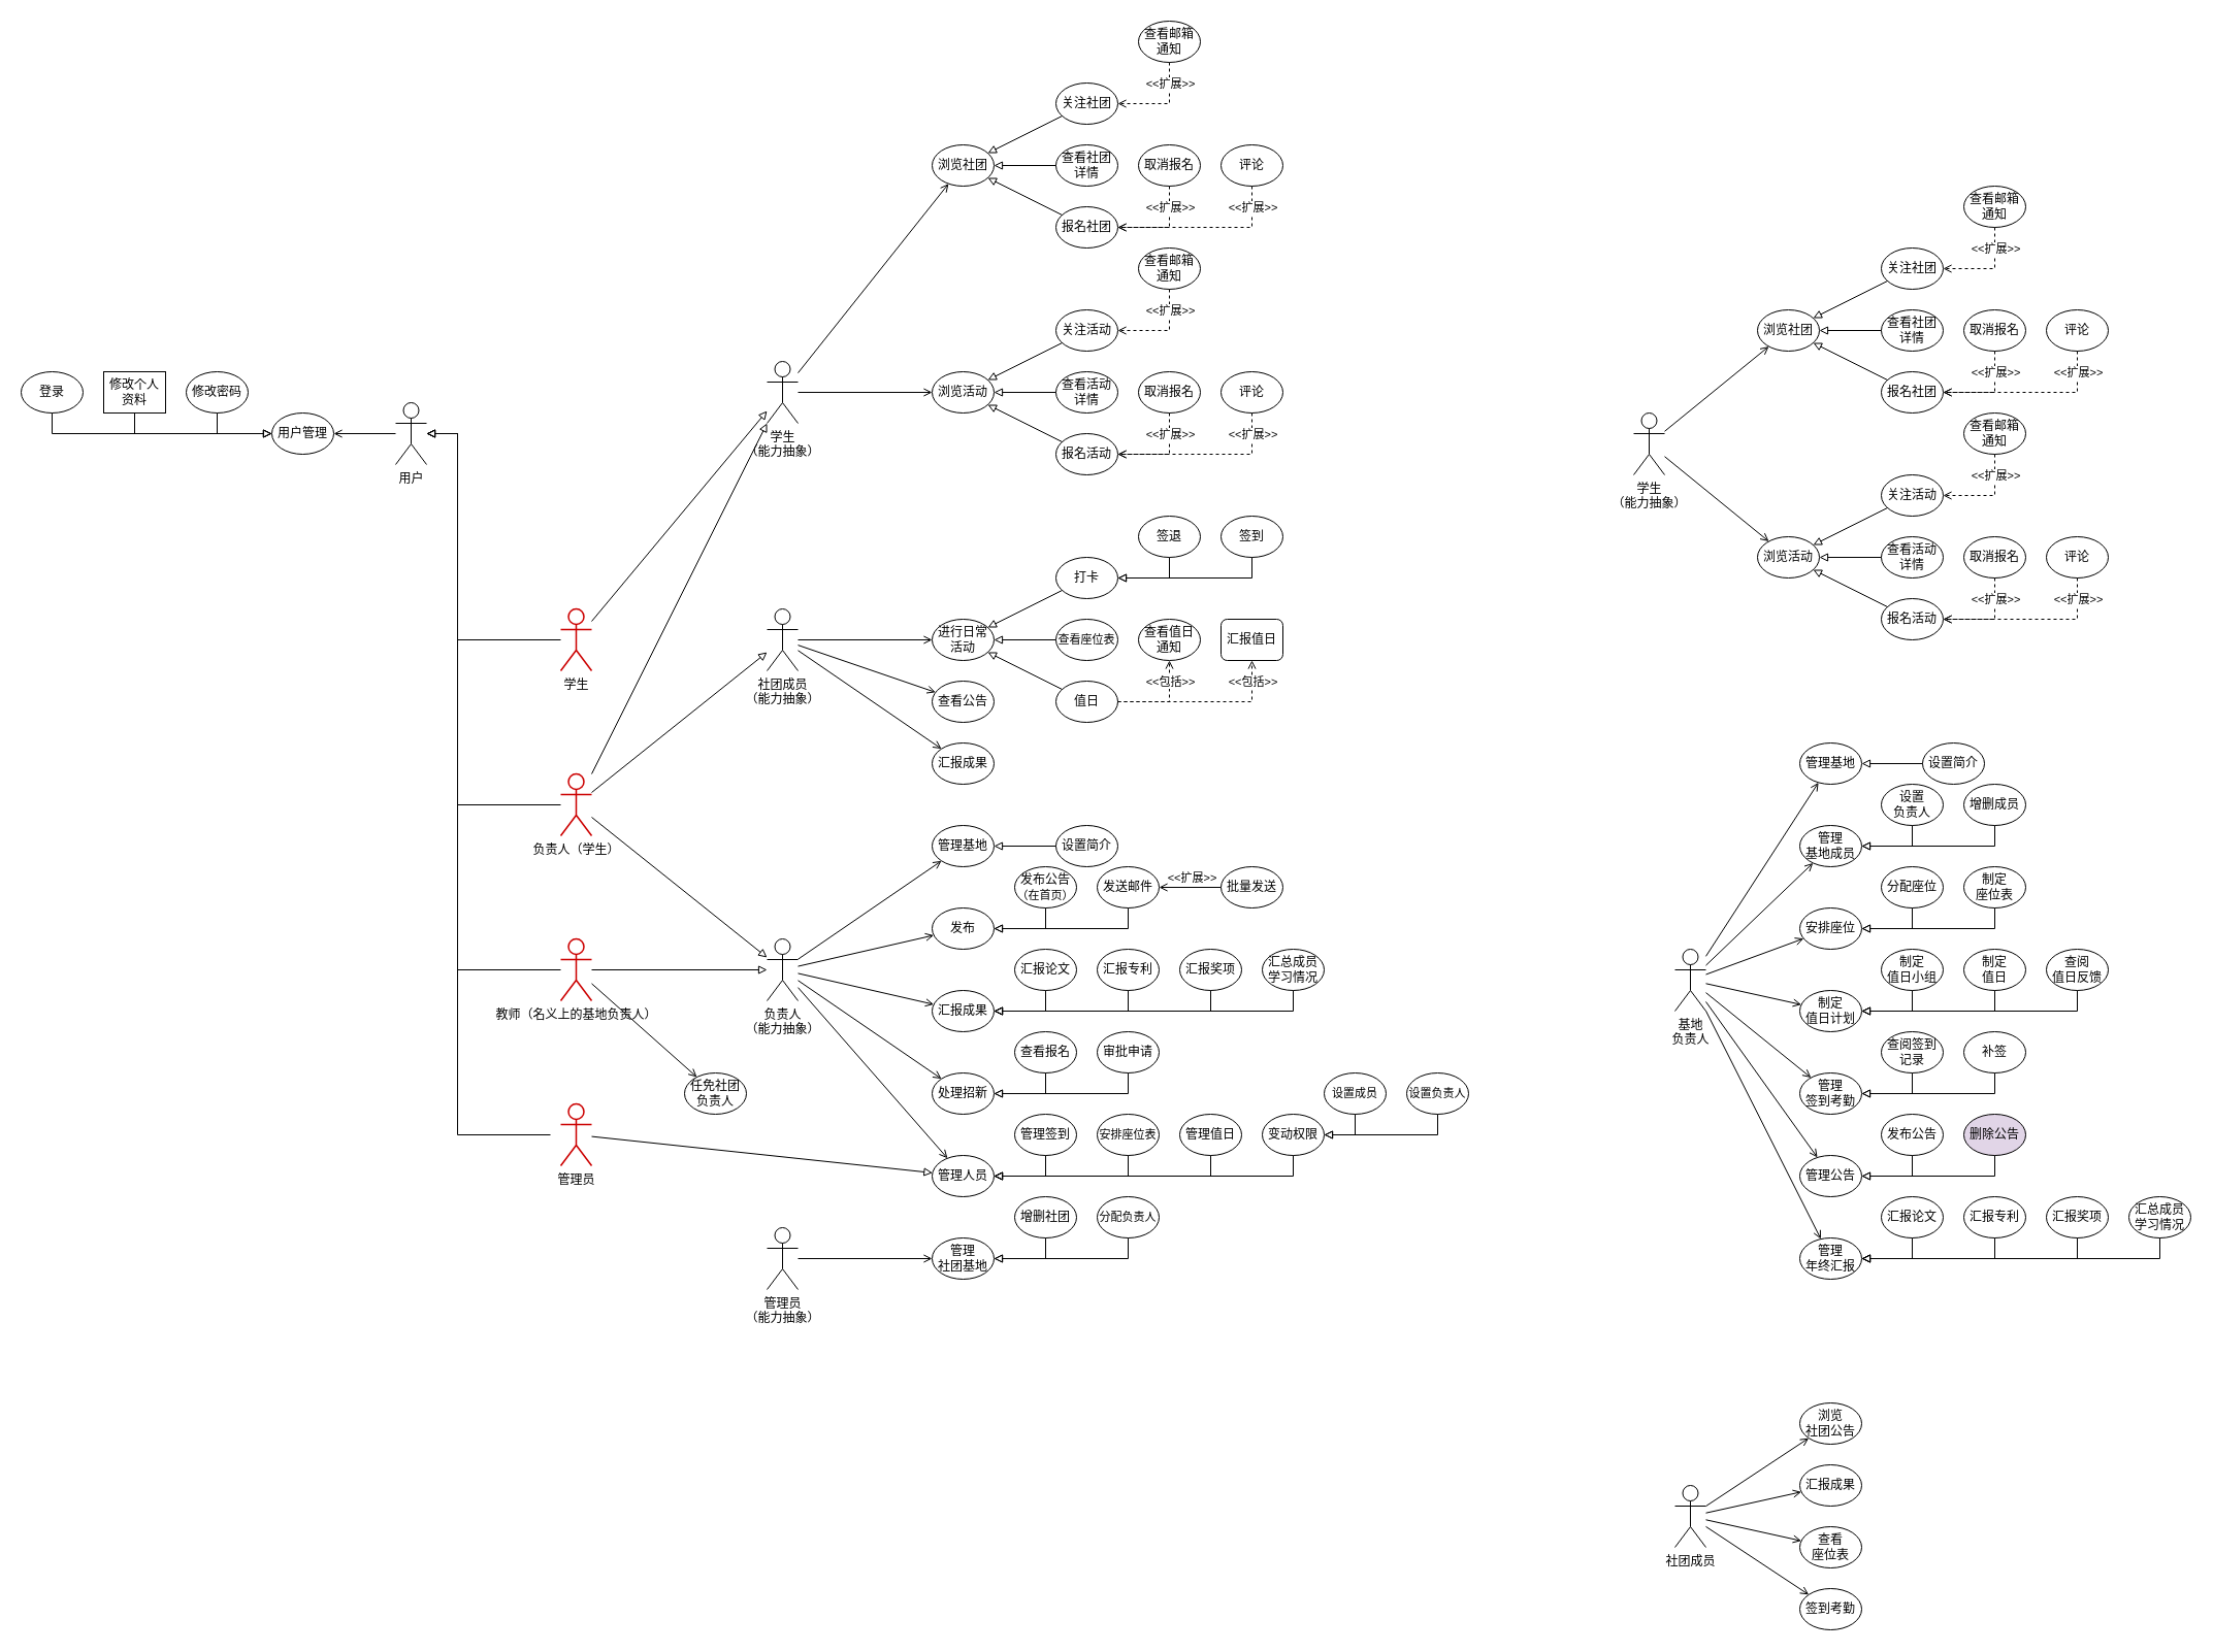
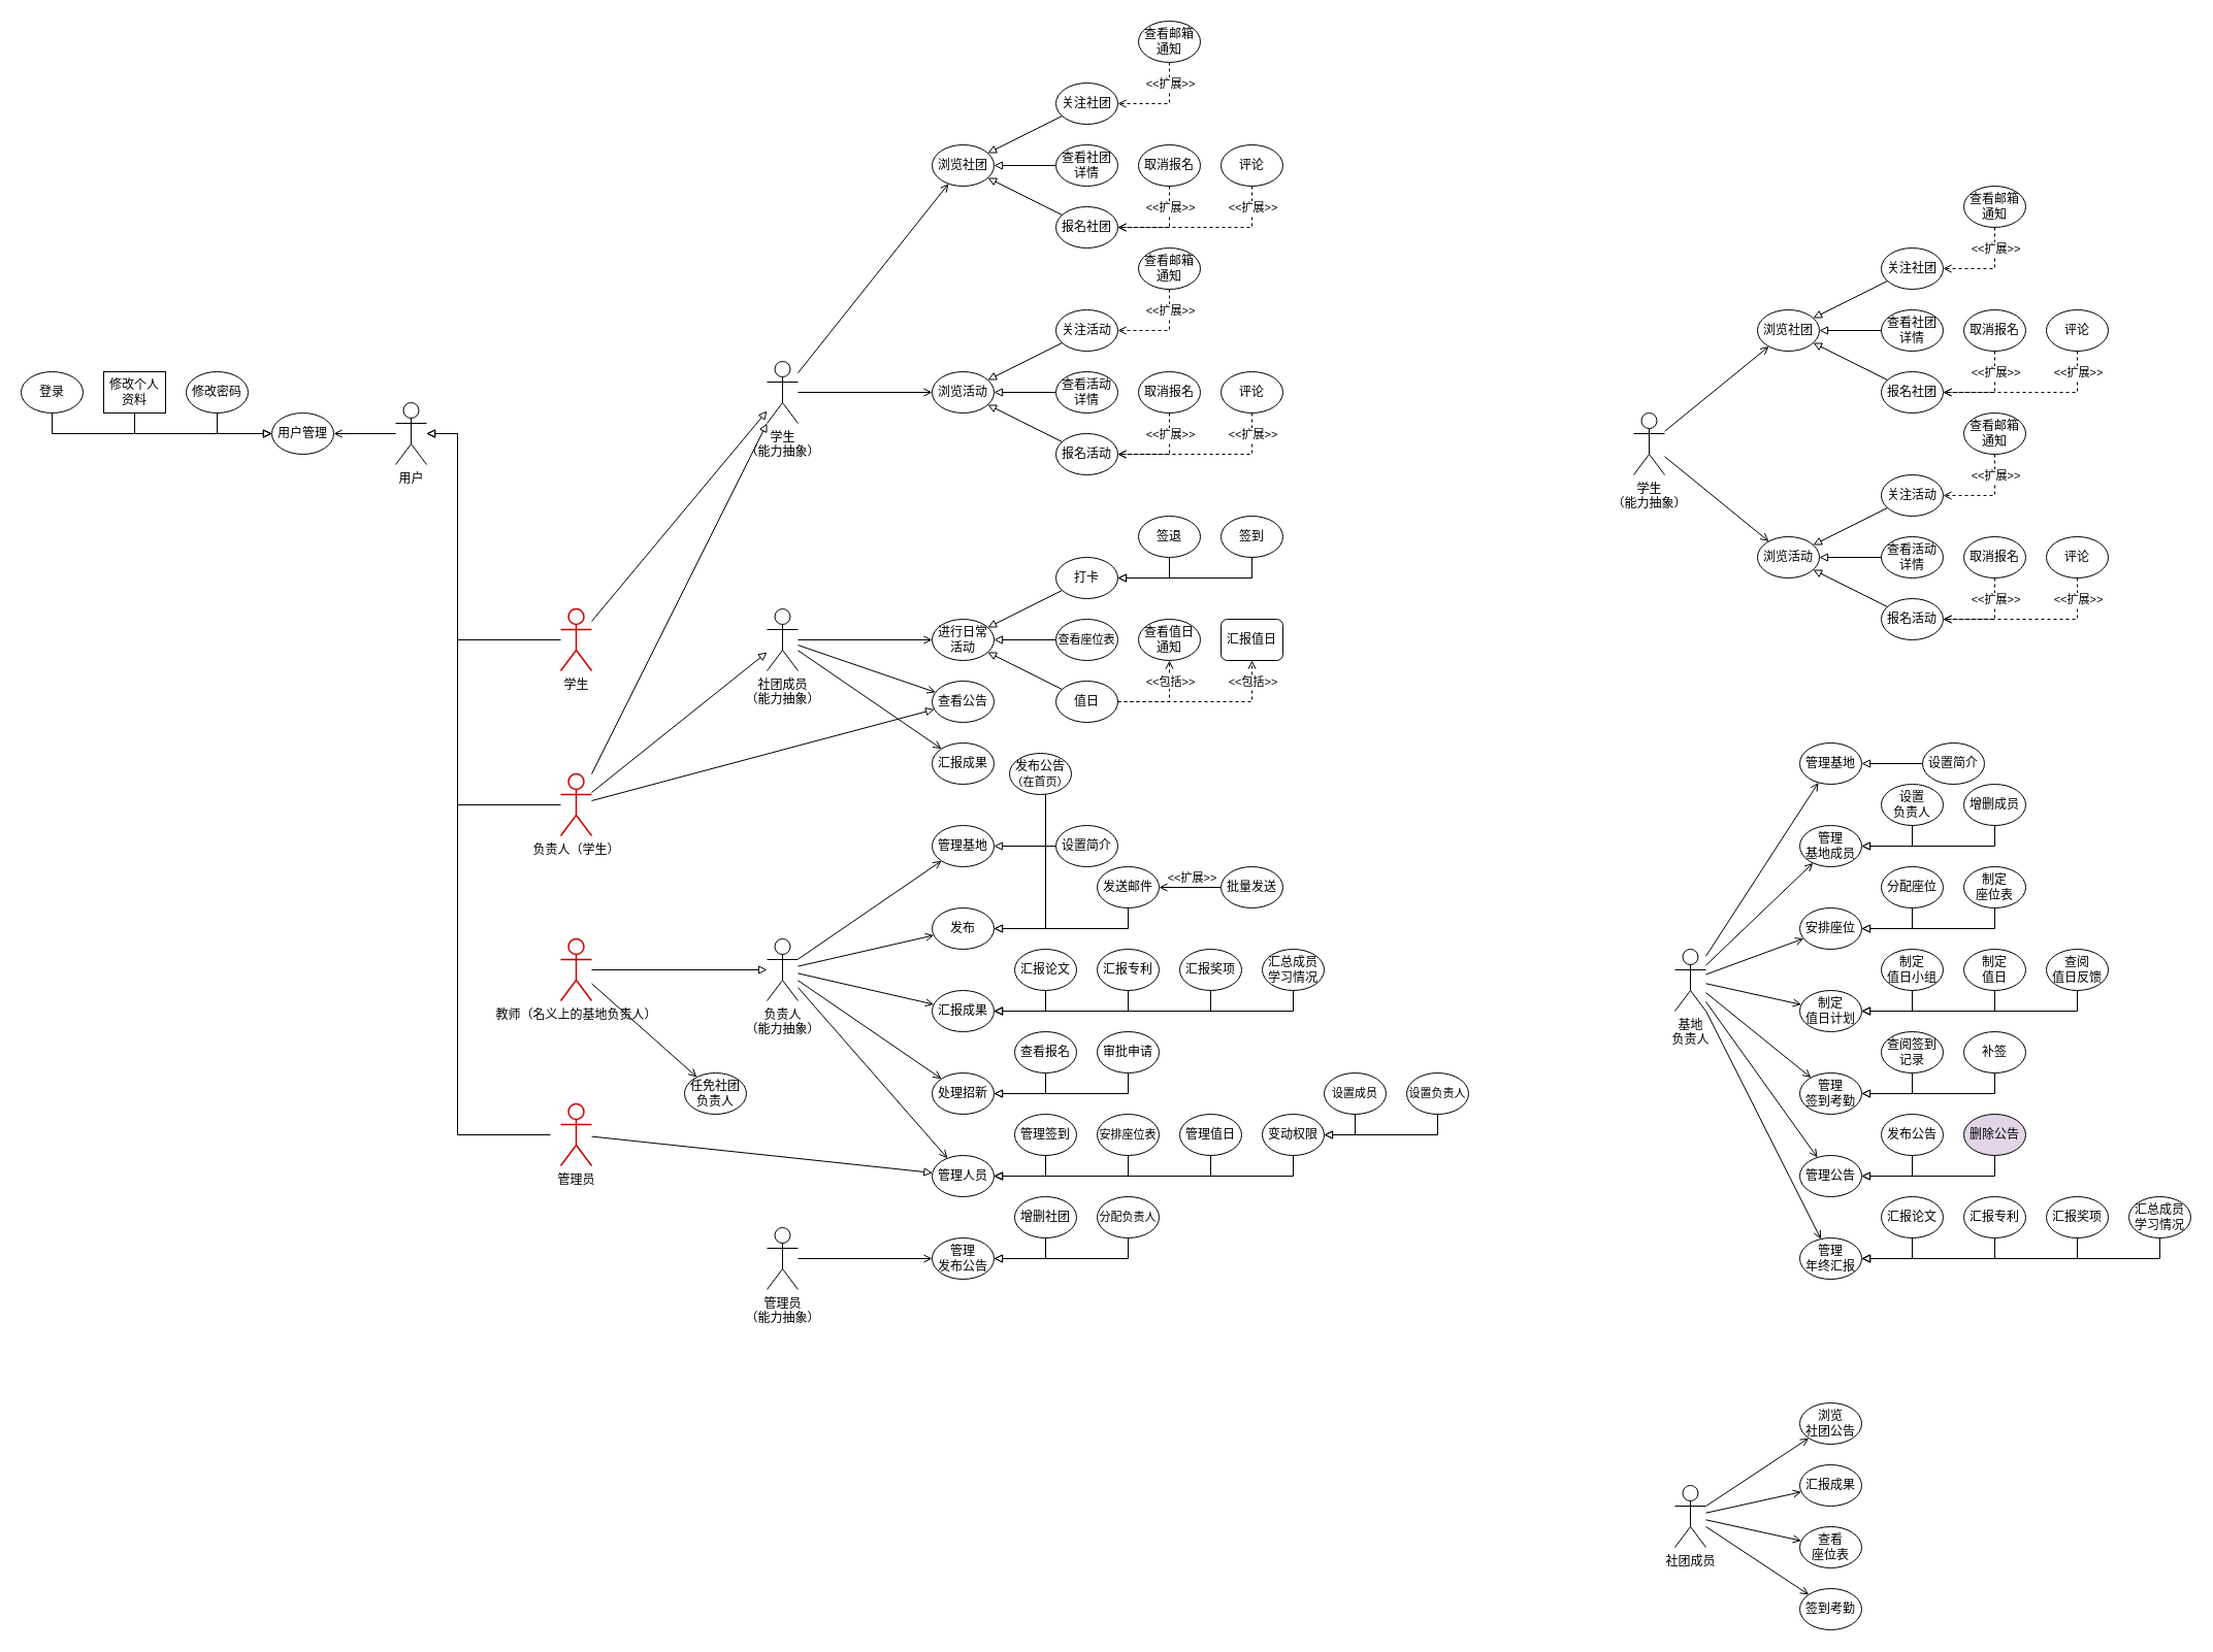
- <mxCell id="53" style="rounded=0;orthogonalLoop=1;jettySize=auto;html=1;endArrow=block;endFill=0;" parent="1" source="52" target="3" edge="1"><mxGeometry relative="1" as="geometry"><mxPoint x="623" y="1181" as="sourcePoint" /><mxPoint x="793" y="1079" as="targetPoint" /></mxGeometry></mxCell>
+ <mxCell id="53" style="rounded=0;orthogonalLoop=1;jettySize=auto;html=1;endArrow=block;endFill=0;" parent="1" source="52" target="94" edge="1"><mxGeometry relative="1" as="geometry"><mxPoint x="623" y="1181" as="sourcePoint" /><mxPoint x="793" y="1079" as="targetPoint" /></mxGeometry></mxCell>
- <mxCell id="25" value="发布公告&lt;br&gt;&lt;font style=&quot;font-size: 11px;&quot;&gt;（在首页）&lt;/font&gt;" style="ellipse;whiteSpace=wrap;html=1;" parent="1" vertex="1"><mxGeometry x="983" y="840" width="60" height="40" as="geometry" /></mxCell>
+ <mxCell id="25" value="发布公告&lt;br&gt;&lt;font style=&quot;font-size: 11px;&quot;&gt;（在首页）&lt;/font&gt;" style="ellipse;whiteSpace=wrap;html=1;" parent="1" vertex="1"><mxGeometry x="978" y="730" width="60" height="40" as="geometry" /></mxCell>
- <mxCell id="55" style="rounded=0;orthogonalLoop=1;jettySize=auto;html=1;endArrow=block;endFill=0;edgeStyle=orthogonalEdgeStyle;" parent="1" source="47" target="46" edge="1"><mxGeometry relative="1" as="geometry"><mxPoint x="703" y="1175" as="sourcePoint" /><mxPoint x="793" y="1085" as="targetPoint" /><Array as="points"><mxPoint x="443" y="940" /><mxPoint x="443" y="420" /></Array></mxGeometry></mxCell>
- <mxCell id="122" value="管理&lt;br&gt;社团基地" style="ellipse;whiteSpace=wrap;html=1;" parent="1" vertex="1"><mxGeometry x="903" y="1200" width="60" height="40" as="geometry" /></mxCell>
+ <mxCell id="122" value="管理&lt;br&gt;发布公告" style="ellipse;whiteSpace=wrap;html=1;" parent="1" vertex="1"><mxGeometry x="903" y="1200" width="60" height="40" as="geometry" /></mxCell>
